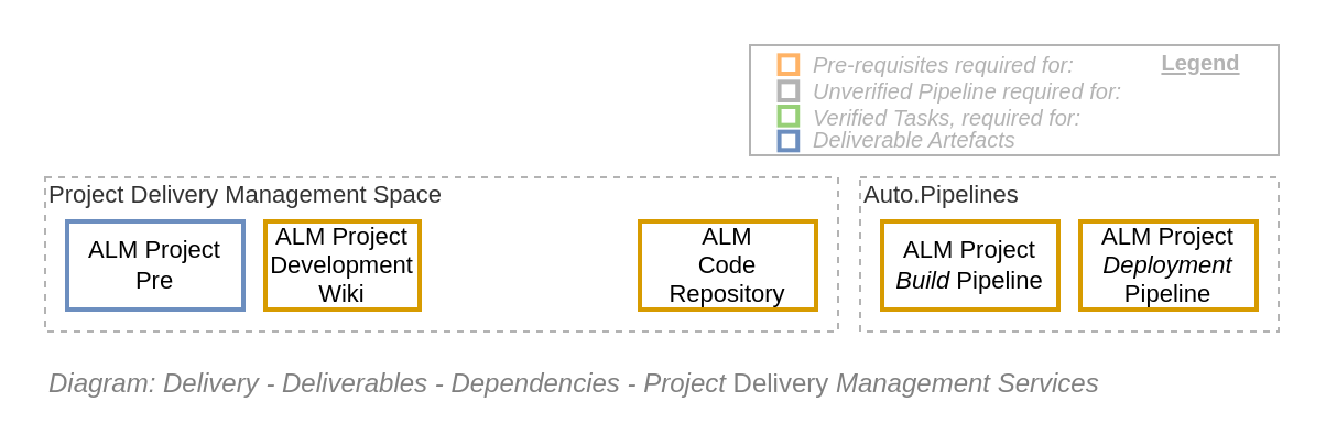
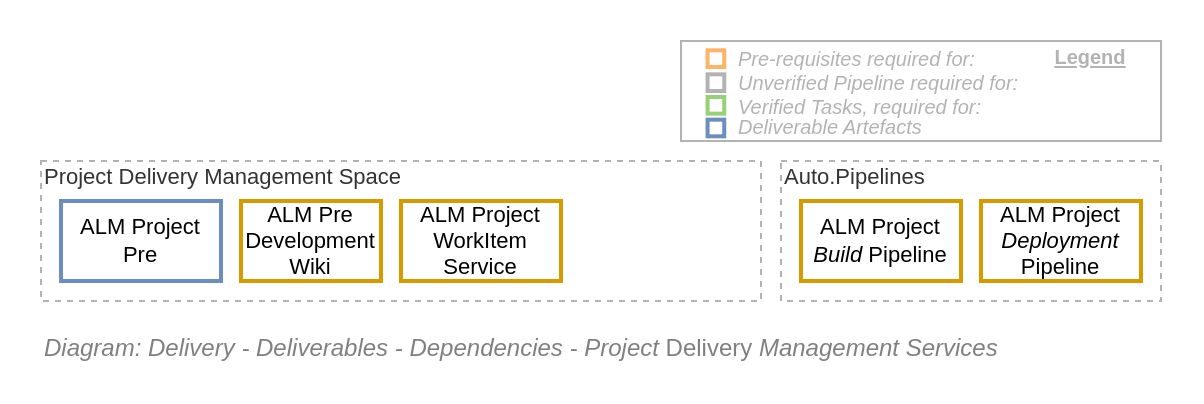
- <mxCell id="4" value="ALM Project&lt;br style=&quot;font-size: 11px&quot;&gt;Development Wiki" style="rounded=0;whiteSpace=wrap;html=1;shadow=0;glass=0;comic=0;strokeColor=#d79b00;fontSize=11;align=center;recursiveResize=0;container=1;collapsible=0;fillColor=none;strokeWidth=2;" vertex="1" parent="2"><mxGeometry x="100" y="20" width="70" height="40" as="geometry" /></mxCell>
+ <mxCell id="4" value="ALM Pre&lt;br style=&quot;font-size: 11px&quot;&gt;Development Wiki" style="rounded=0;whiteSpace=wrap;html=1;shadow=0;glass=0;comic=0;strokeColor=#d79b00;fontSize=11;align=center;recursiveResize=0;container=1;collapsible=0;fillColor=none;strokeWidth=2;" vertex="1" parent="2"><mxGeometry x="100" y="20" width="70" height="40" as="geometry" /></mxCell>
+ <mxCell id="5" value="ALM Project&lt;br style=&quot;font-size: 11px;&quot;&gt;WorkItem Service" style="rounded=0;whiteSpace=wrap;html=1;shadow=0;glass=0;comic=0;strokeColor=#d79b00;fontSize=11;align=center;recursiveResize=0;container=1;collapsible=0;fillColor=none;strokeWidth=2;" vertex="1" parent="2"><mxGeometry x="180" y="20" width="80" height="40" as="geometry" /></mxCell>
- <mxCell id="6" value="ALM &lt;br style=&quot;font-size: 11px;&quot;&gt;Code &lt;br style=&quot;font-size: 11px;&quot;&gt;Repository" style="rounded=0;whiteSpace=wrap;html=1;shadow=0;glass=0;comic=0;strokeColor=#d79b00;fontSize=11;align=center;recursiveResize=0;container=1;collapsible=0;fillColor=none;strokeWidth=2;" vertex="1" parent="2"><mxGeometry x="270" y="20" width="80" height="40" as="geometry" /></mxCell>
